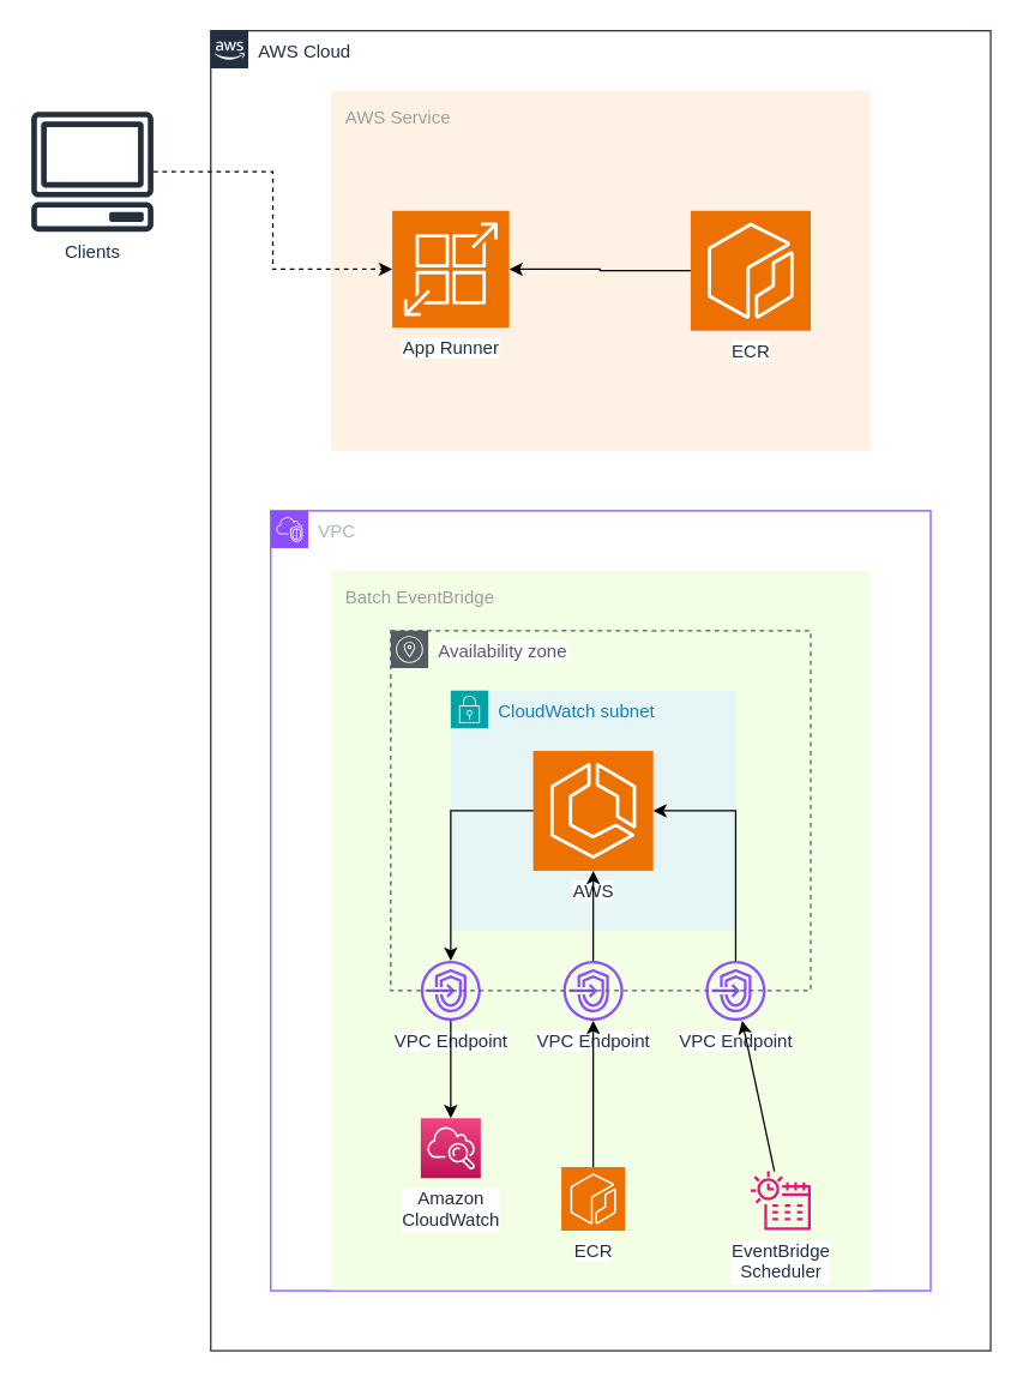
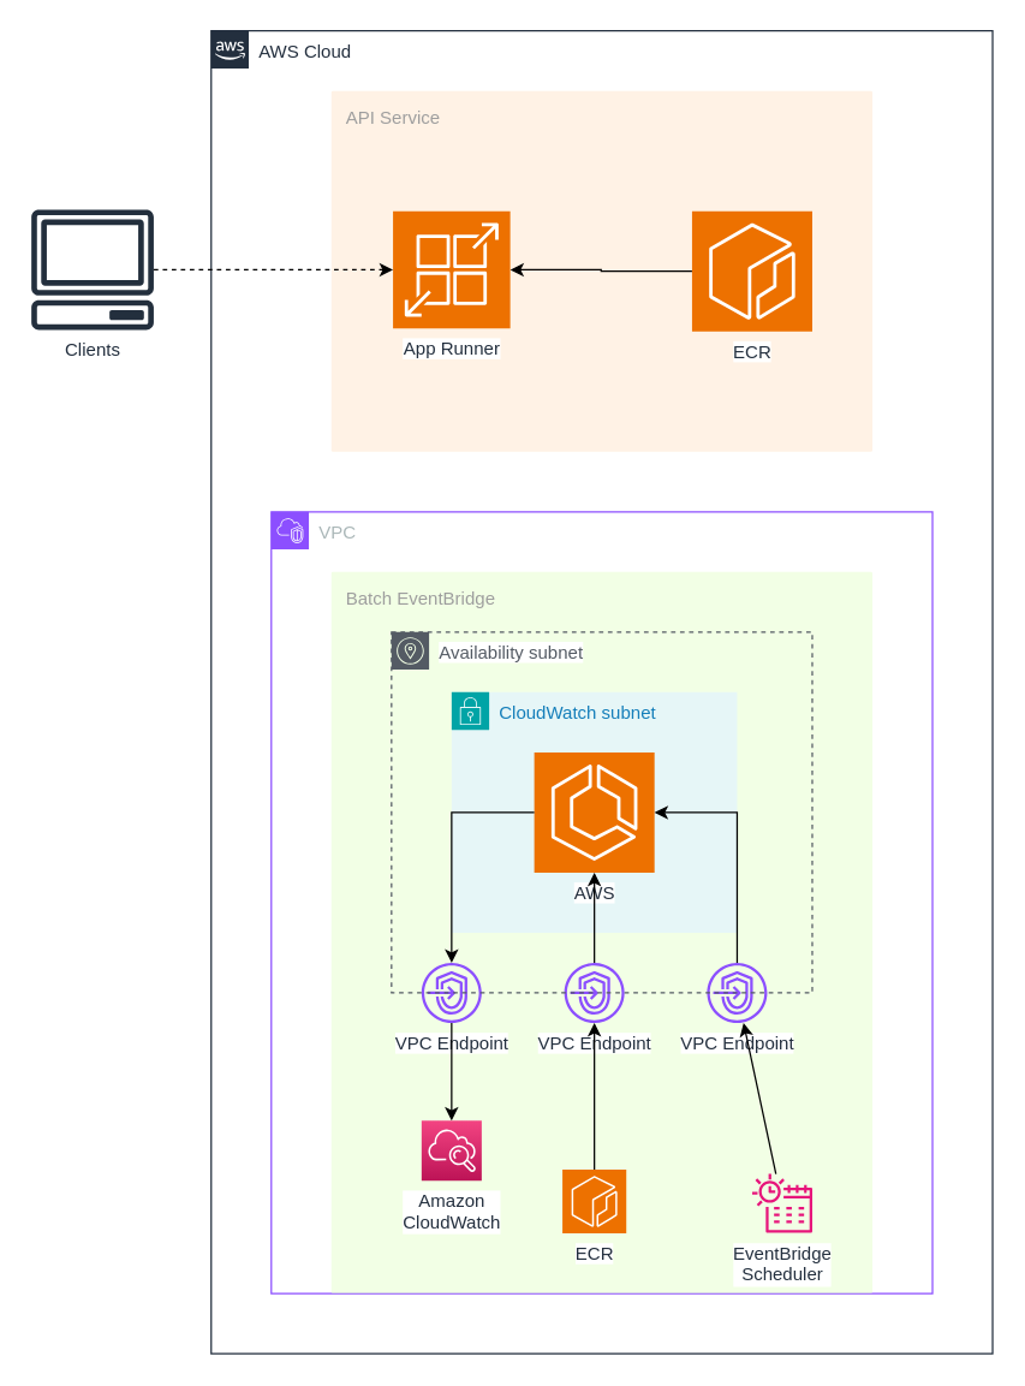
- <mxCell id="3" value="AWS Service" style="sketch=0;points=[[0,0,0],[0.25,0,0],[0.5,0,0],[0.75,0,0],[1,0,0],[1,0.25,0],[1,0.5,0],[1,0.75,0],[1,1,0],[0.75,1,0],[0.5,1,0],[0.25,1,0],[0,1,0],[0,0.75,0],[0,0.5,0],[0,0.25,0]];rounded=1;absoluteArcSize=1;arcSize=2;html=1;strokeColor=none;gradientColor=none;shadow=0;dashed=0;fontSize=12;fontColor=#9E9E9E;align=left;verticalAlign=top;spacing=10;spacingTop=-4;whiteSpace=wrap;fillColor=#FFE6CC;opacity=50;" parent="2" vertex="1"><mxGeometry x="80" y="40" width="360" height="240" as="geometry" /></mxCell>
+ <mxCell id="3" value="API Service" style="sketch=0;points=[[0,0,0],[0.25,0,0],[0.5,0,0],[0.75,0,0],[1,0,0],[1,0.25,0],[1,0.5,0],[1,0.75,0],[1,1,0],[0.75,1,0],[0.5,1,0],[0.25,1,0],[0,1,0],[0,0.75,0],[0,0.5,0],[0,0.25,0]];rounded=1;absoluteArcSize=1;arcSize=2;html=1;strokeColor=none;gradientColor=none;shadow=0;dashed=0;fontSize=12;fontColor=#9E9E9E;align=left;verticalAlign=top;spacing=10;spacingTop=-4;whiteSpace=wrap;fillColor=#FFE6CC;opacity=50;" parent="2" vertex="1"><mxGeometry x="80" y="40" width="360" height="240" as="geometry" /></mxCell>
- <mxCell id="24" value="Clients" style="sketch=0;outlineConnect=0;fontColor=#232F3E;gradientColor=none;fillColor=#232F3D;strokeColor=none;dashed=0;verticalLabelPosition=bottom;verticalAlign=top;align=center;html=1;fontSize=12;fontStyle=0;aspect=fixed;pointerEvents=1;shape=mxgraph.aws4.client;labelBackgroundColor=default;" parent="1" vertex="1"><mxGeometry x="20" y="74" width="82.11" height="80" as="geometry" /></mxCell>
+ <mxCell id="24" value="Clients" style="sketch=0;outlineConnect=0;fontColor=#232F3E;gradientColor=none;fillColor=#232F3D;strokeColor=none;dashed=0;verticalLabelPosition=bottom;verticalAlign=top;align=center;html=1;fontSize=12;fontStyle=0;aspect=fixed;pointerEvents=1;shape=mxgraph.aws4.client;labelBackgroundColor=default;" parent="1" vertex="1"><mxGeometry x="20" y="139" width="82.11" height="80" as="geometry" /></mxCell>
- <mxCell id="15" value="Availability zone" style="sketch=0;outlineConnect=0;gradientColor=none;html=1;whiteSpace=wrap;fontSize=12;fontStyle=0;shape=mxgraph.aws4.group;grIcon=mxgraph.aws4.group_availability_zone;strokeColor=#545B64;fillColor=none;verticalAlign=top;align=left;spacingLeft=30;fontColor=#545B64;dashed=1;labelBackgroundColor=default;" vertex="1" parent="5"><mxGeometry x="80" y="80" width="280" height="240" as="geometry" /></mxCell>
+ <mxCell id="15" value="Availability subnet" style="sketch=0;outlineConnect=0;gradientColor=none;html=1;whiteSpace=wrap;fontSize=12;fontStyle=0;shape=mxgraph.aws4.group;grIcon=mxgraph.aws4.group_availability_zone;strokeColor=#545B64;fillColor=none;verticalAlign=top;align=left;spacingLeft=30;fontColor=#545B64;dashed=1;labelBackgroundColor=default;" vertex="1" parent="5"><mxGeometry x="80" y="80" width="280" height="240" as="geometry" /></mxCell>
